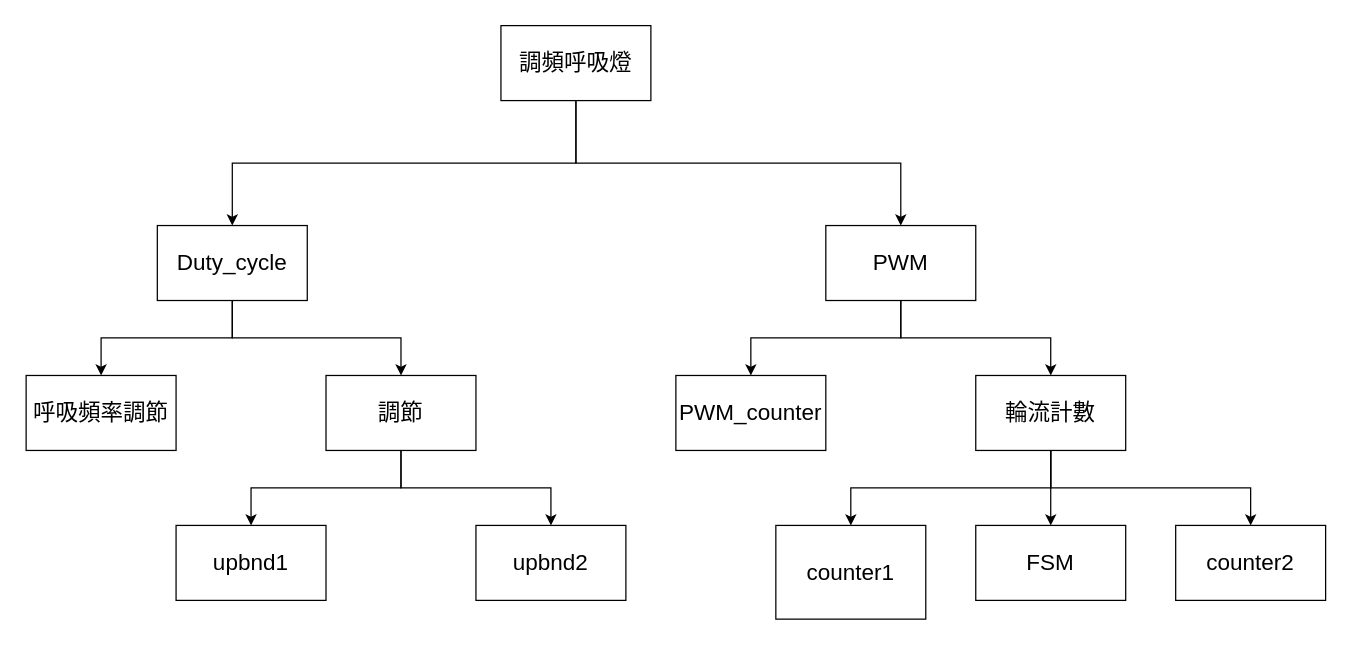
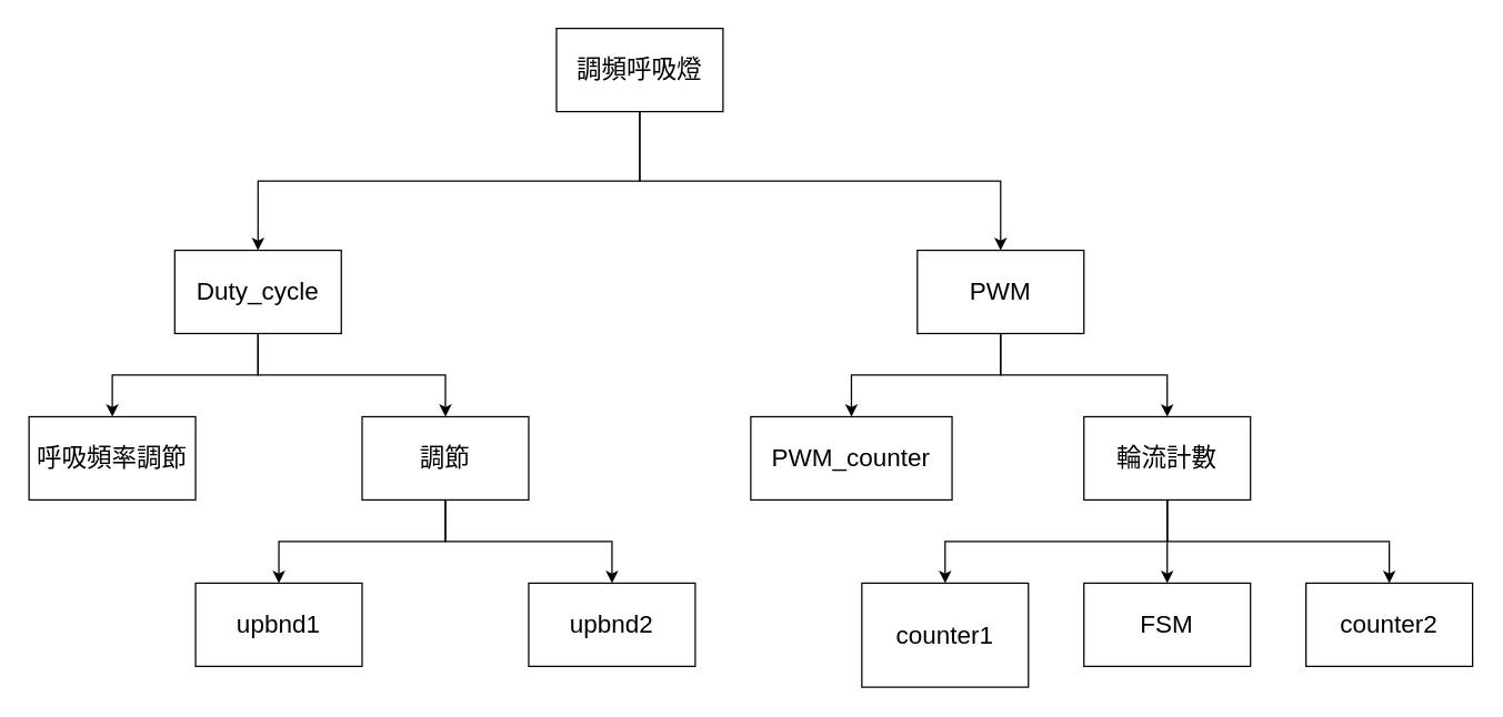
- <mxCell id="17" value="PWM_counter" style="rounded=0;whiteSpace=wrap;html=1;fontSize=18;" vertex="1" parent="1"><mxGeometry x="540" y="300" width="120" height="60" as="geometry" /></mxCell>
+ <mxCell id="17" value="PWM_counter" style="rounded=0;whiteSpace=wrap;html=1;fontSize=18;" vertex="1" parent="1"><mxGeometry x="540" y="300" width="145" height="60" as="geometry" /></mxCell>
